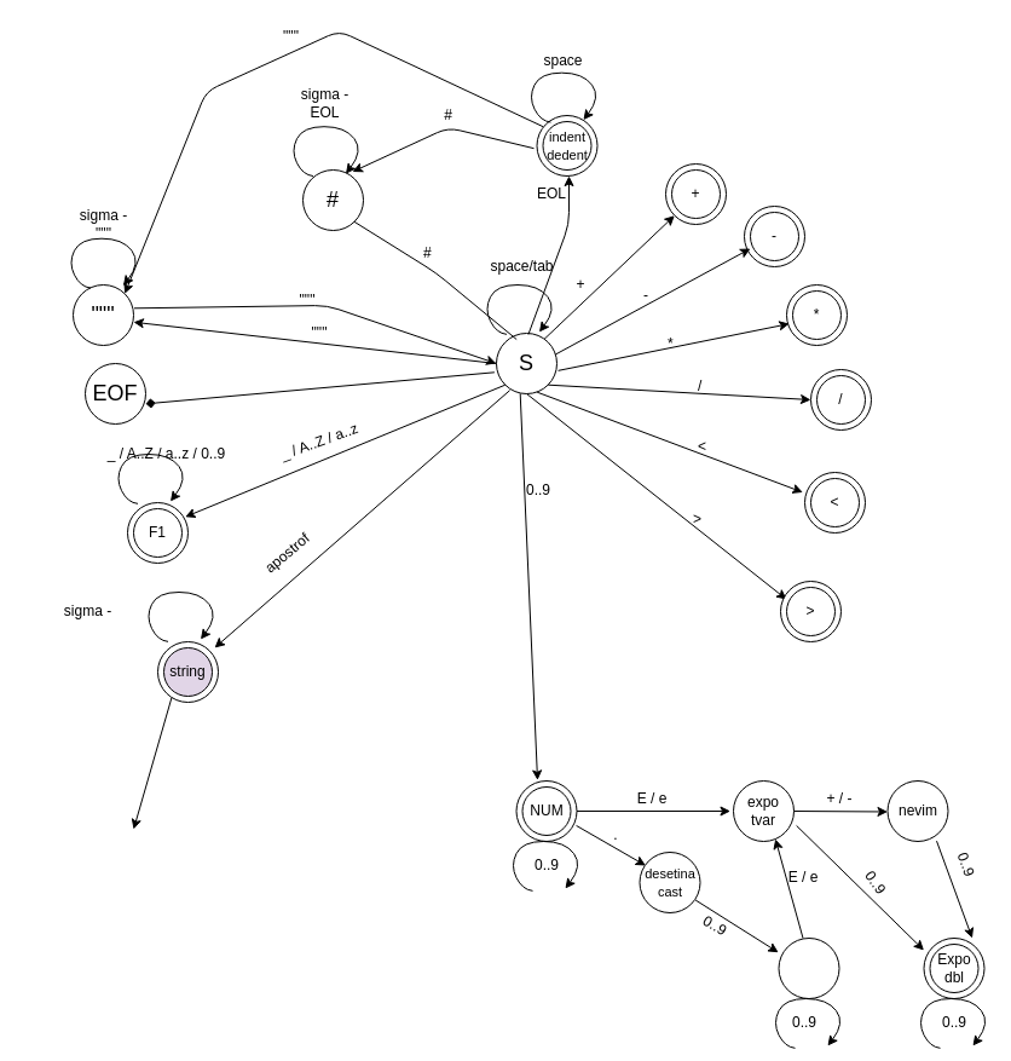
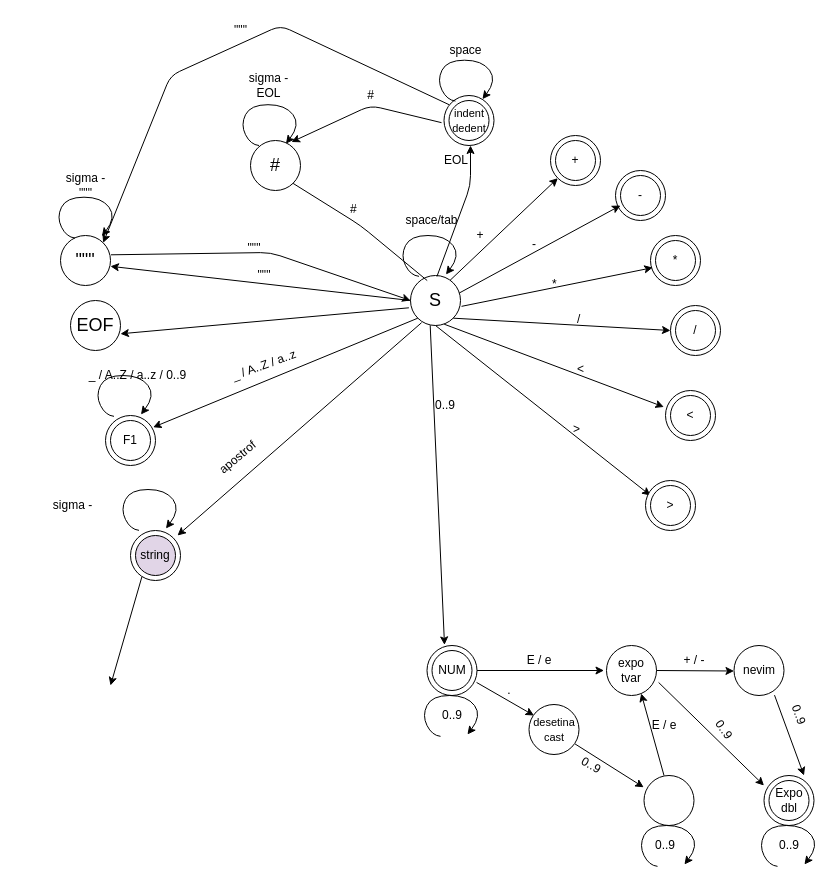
- <mxCell id="6" value="" style="endArrow=diamond;html=1;exitX=-0.032;exitY=0.646;exitDx=0;exitDy=0;exitPerimeter=0;entryX=0.999;entryY=0.666;entryDx=0;entryDy=0;entryPerimeter=0;" edge="1" parent="1" source="2" target="7"><mxGeometry width="50" height="50" relative="1" as="geometry"><mxPoint x="289.95" y="374.95" as="sourcePoint" /><mxPoint x="370.5" y="300" as="targetPoint" /></mxGeometry></mxCell>
+ <mxCell id="6" value="" style="endArrow=classic;html=1;exitX=-0.032;exitY=0.646;exitDx=0;exitDy=0;exitPerimeter=0;entryX=0.999;entryY=0.666;entryDx=0;entryDy=0;entryPerimeter=0;" edge="1" parent="1" source="2" target="7"><mxGeometry width="50" height="50" relative="1" as="geometry"><mxPoint x="289.95" y="374.95" as="sourcePoint" /><mxPoint x="370.5" y="300" as="targetPoint" /></mxGeometry></mxCell>
